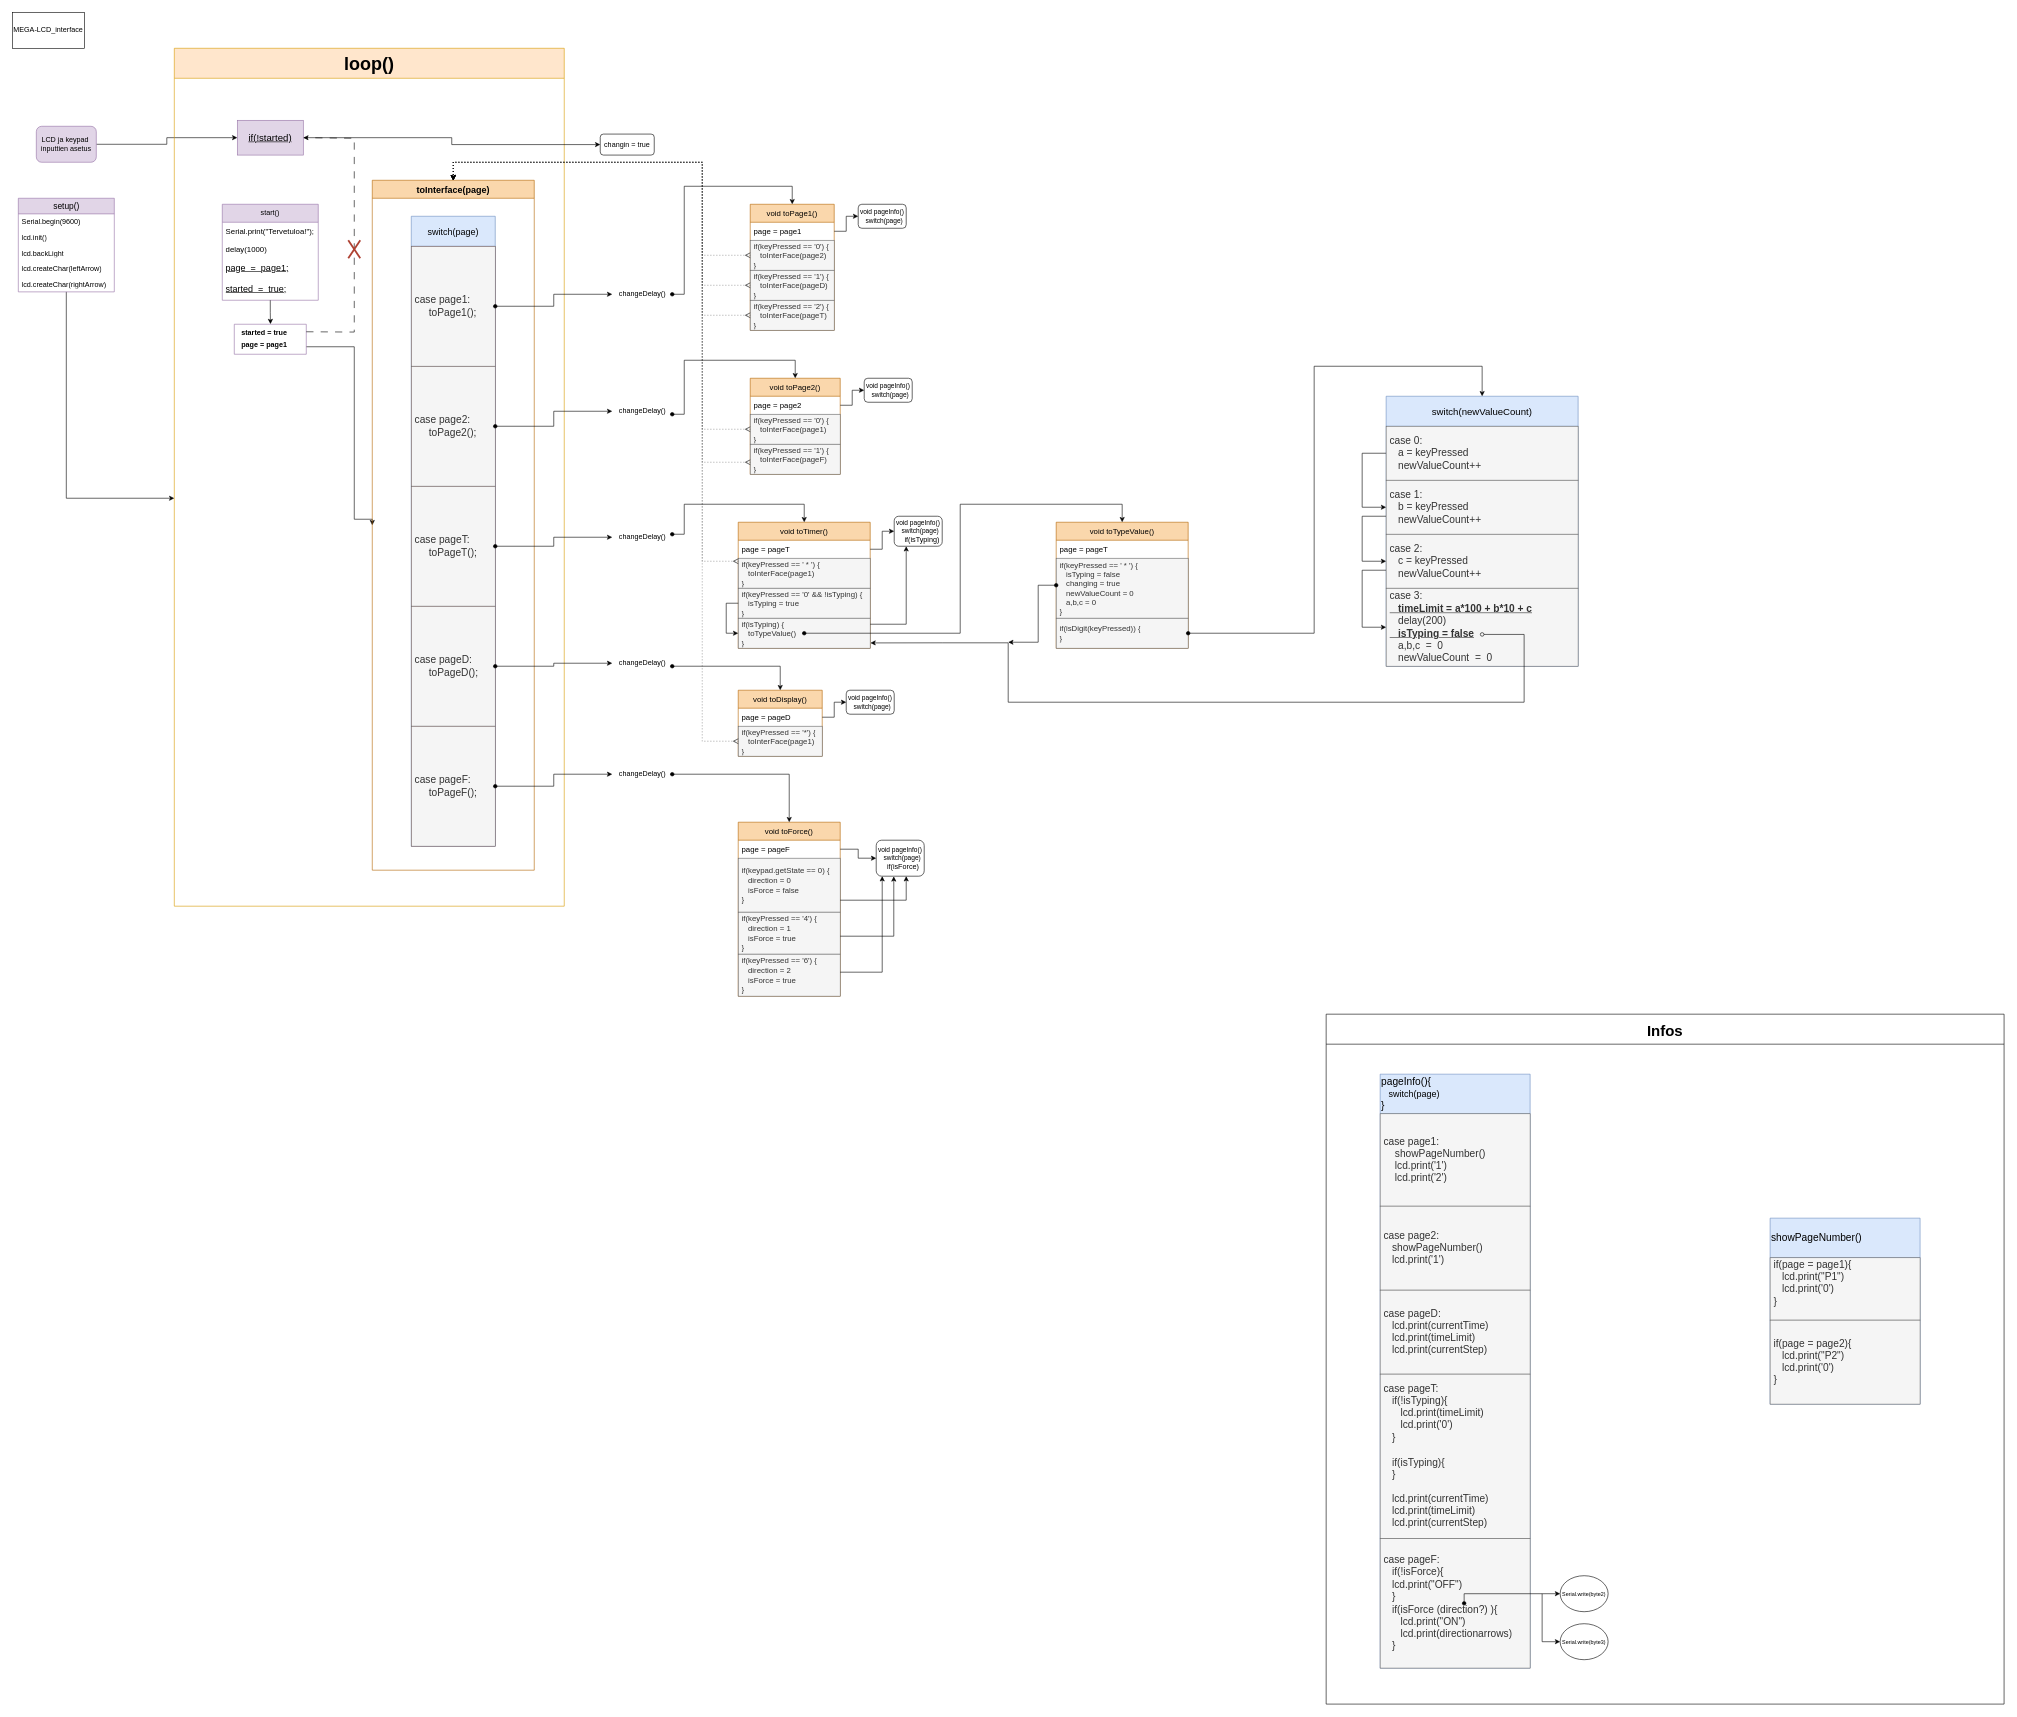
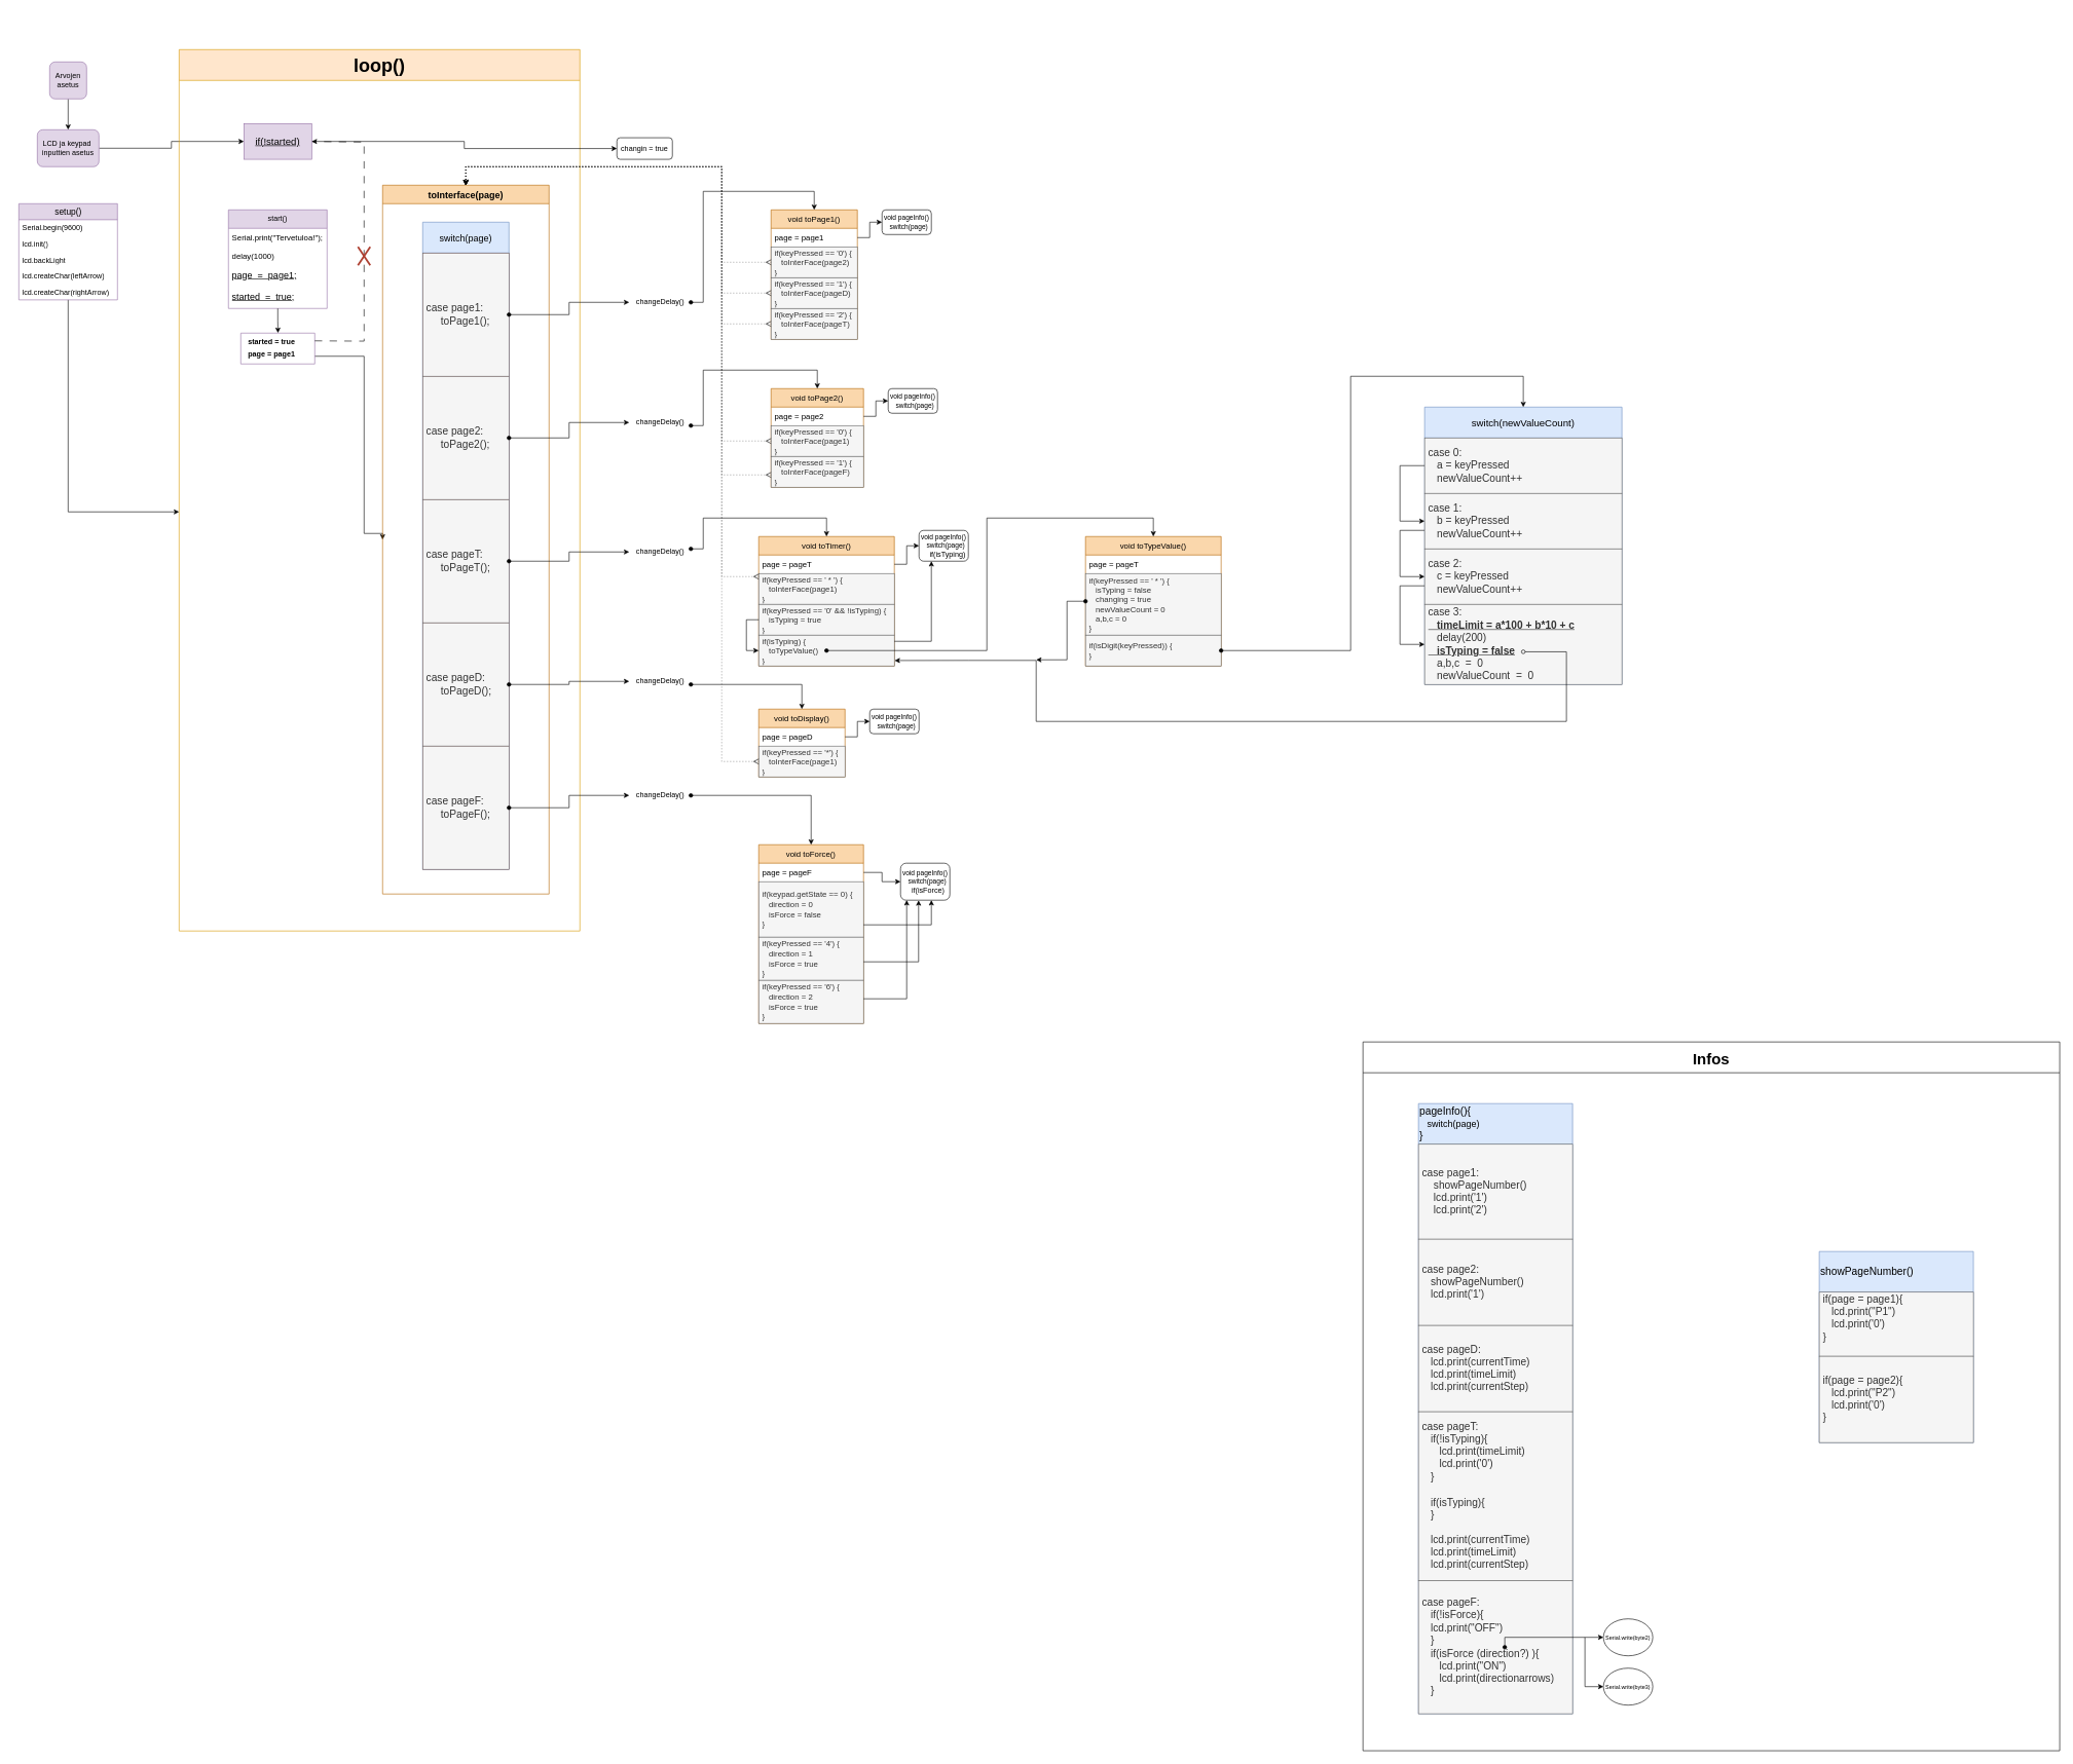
- <mxCell id="2" value="&lt;div&gt;MEGA-LCD_interface&lt;/div&gt;" style="rounded=0;whiteSpace=wrap;html=1;" vertex="1" parent="1"><mxGeometry x="20" width="120" height="60" as="geometry" y="20" /></mxCell>
+ <mxCell id="4" value="Arvojen asetus" style="rounded=1;whiteSpace=wrap;html=1;fillColor=#e1d5e7;strokeColor=#9673a6;" vertex="1" parent="1"><mxGeometry x="80" y="100" width="60" height="60" as="geometry" /></mxCell>
+ <mxCell id="3" style="edgeStyle=orthogonalEdgeStyle;rounded=0;orthogonalLoop=1;jettySize=auto;html=1;" edge="1" parent="1" source="4" target="6"><mxGeometry relative="1" as="geometry" /></mxCell>
